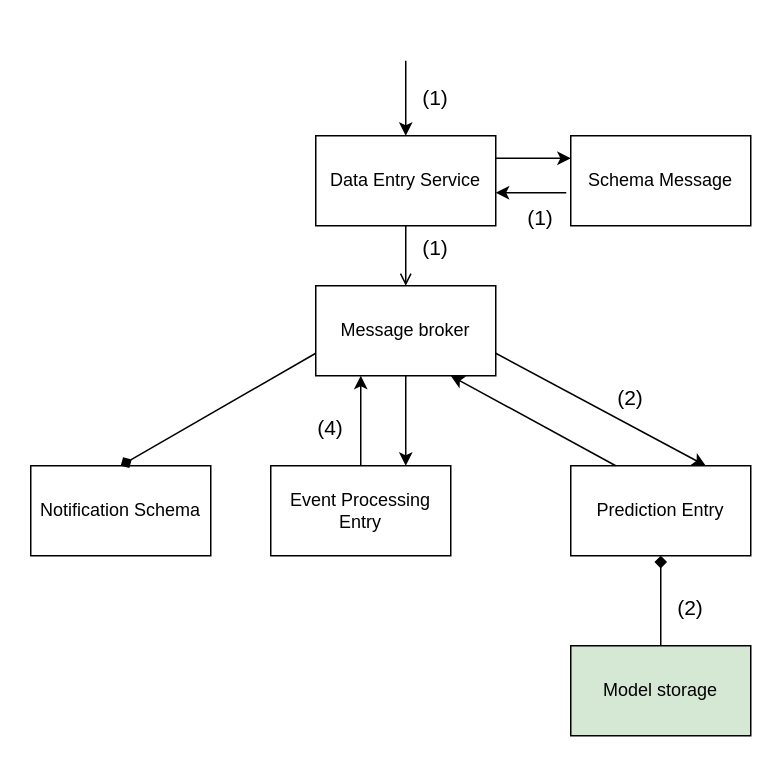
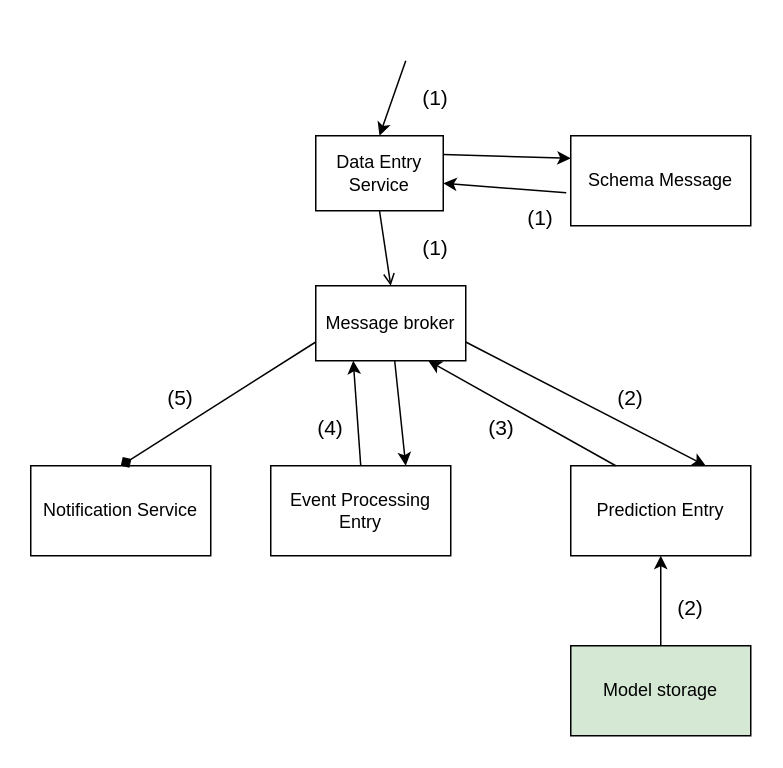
- <mxCell id="3" value="Data Entry Service" style="rounded=0;whiteSpace=wrap;html=1;" vertex="1" parent="1"><mxGeometry x="210" y="90" width="120" height="60" as="geometry" /></mxCell>
+ <mxCell id="3" value="Data Entry Service" style="rounded=0;whiteSpace=wrap;html=1;" vertex="1" parent="1"><mxGeometry x="210" y="90" width="85" height="50" as="geometry" /></mxCell>
- <mxCell id="5" value="Message broker" style="rounded=0;whiteSpace=wrap;html=1;" vertex="1" parent="1"><mxGeometry x="210" y="190" width="120" height="60" as="geometry" /></mxCell>
+ <mxCell id="5" value="Message broker" style="rounded=0;whiteSpace=wrap;html=1;" vertex="1" parent="1"><mxGeometry x="210" y="190" width="100" height="50" as="geometry" /></mxCell>
+ <mxCell id="19" value="(5)" style="text;html=1;strokeColor=none;fillColor=none;align=center;verticalAlign=middle;whiteSpace=wrap;rounded=0;fontSize=14;" vertex="1" parent="1"><mxGeometry x="90" y="250" width="60" height="30" as="geometry" /></mxCell>
+ <mxCell id="25" value="(3)" style="text;html=1;strokeColor=none;fillColor=none;align=center;verticalAlign=middle;whiteSpace=wrap;rounded=0;fontSize=14;" vertex="1" parent="1"><mxGeometry x="304" y="270" width="60" height="30" as="geometry" /></mxCell>
- <mxCell id="22" value="Notification Schema" style="rounded=0;whiteSpace=wrap;html=1;" vertex="1" parent="1"><mxGeometry x="20" y="310" width="120" height="60" as="geometry" /></mxCell>
+ <mxCell id="22" value="Notification Service" style="rounded=0;whiteSpace=wrap;html=1;" vertex="1" parent="1"><mxGeometry x="20" y="310" width="120" height="60" as="geometry" /></mxCell>
- <mxCell id="15" value="" style="endArrow=diamond;html=1;rounded=0;exitX=0.5;exitY=0;exitDx=0;exitDy=0;entryX=0.5;entryY=1;entryDx=0;entryDy=0;" edge="1" parent="1" source="8" target="7"><mxGeometry width="50" height="50" relative="1" as="geometry"><mxPoint x="370" y="380" as="sourcePoint" /><mxPoint x="370" y="440" as="targetPoint" /></mxGeometry></mxCell>
+ <mxCell id="15" value="" style="endArrow=classic;html=1;rounded=0;exitX=0.5;exitY=0;exitDx=0;exitDy=0;entryX=0.5;entryY=1;entryDx=0;entryDy=0;" edge="1" parent="1" source="8" target="7"><mxGeometry width="50" height="50" relative="1" as="geometry"><mxPoint x="370" y="380" as="sourcePoint" /><mxPoint x="370" y="440" as="targetPoint" /></mxGeometry></mxCell>
